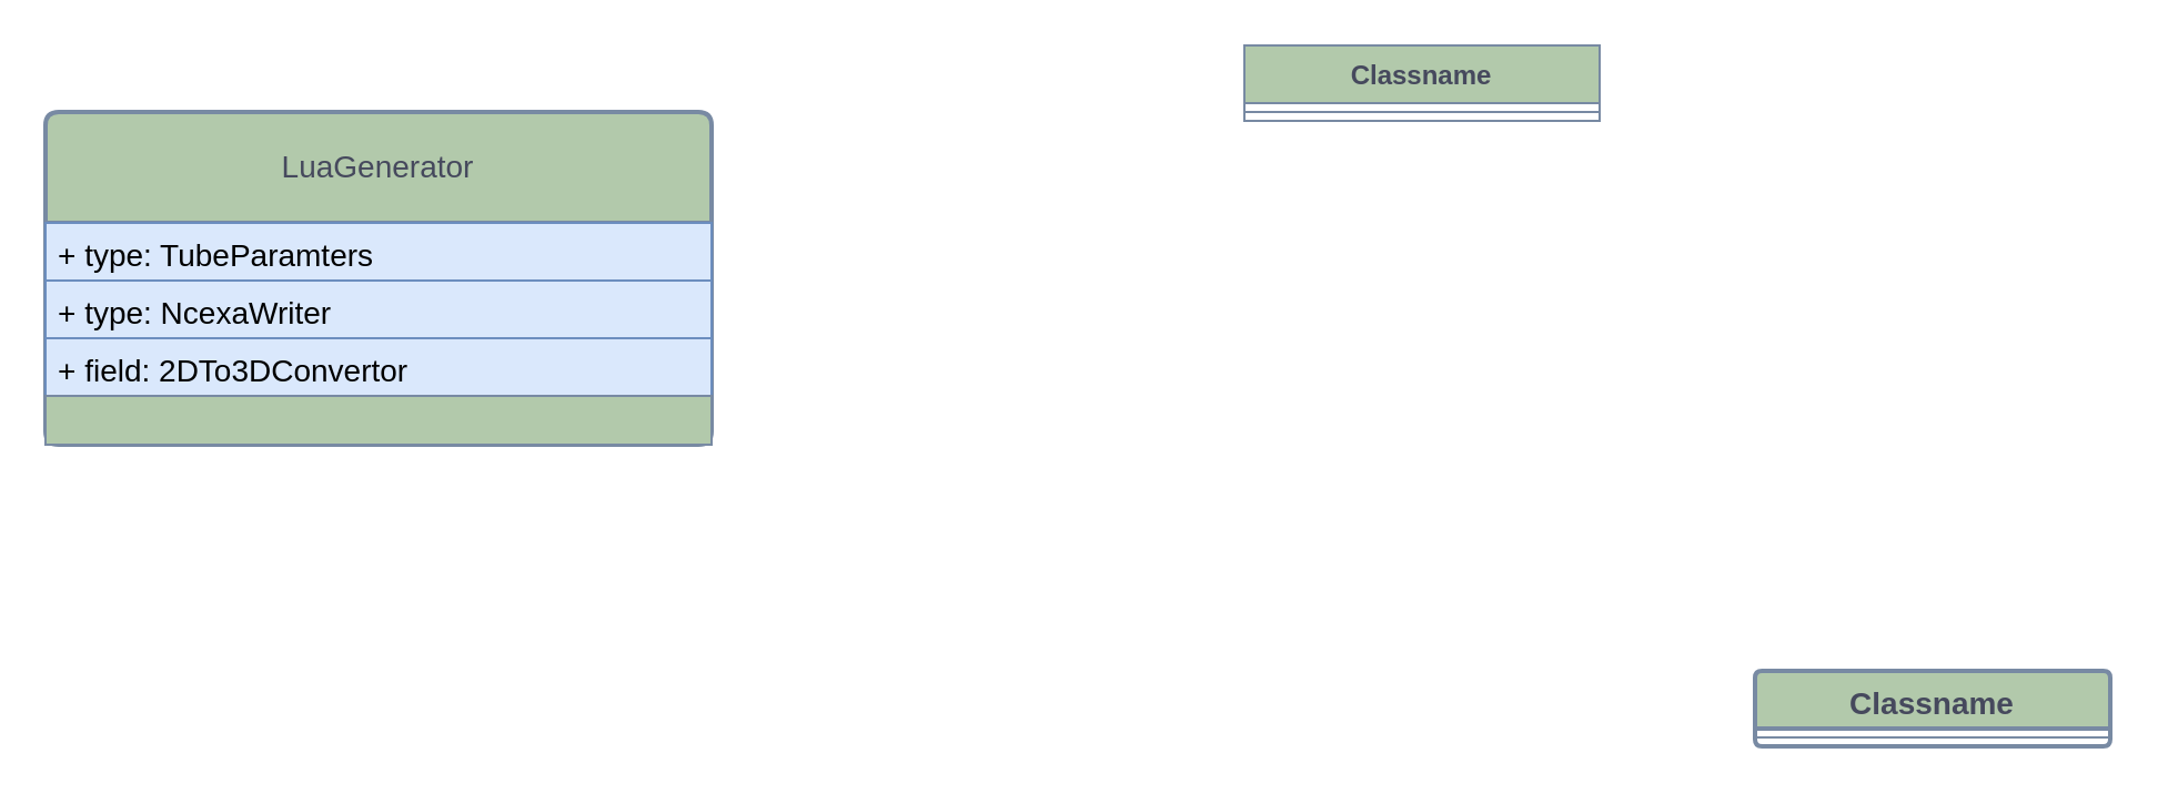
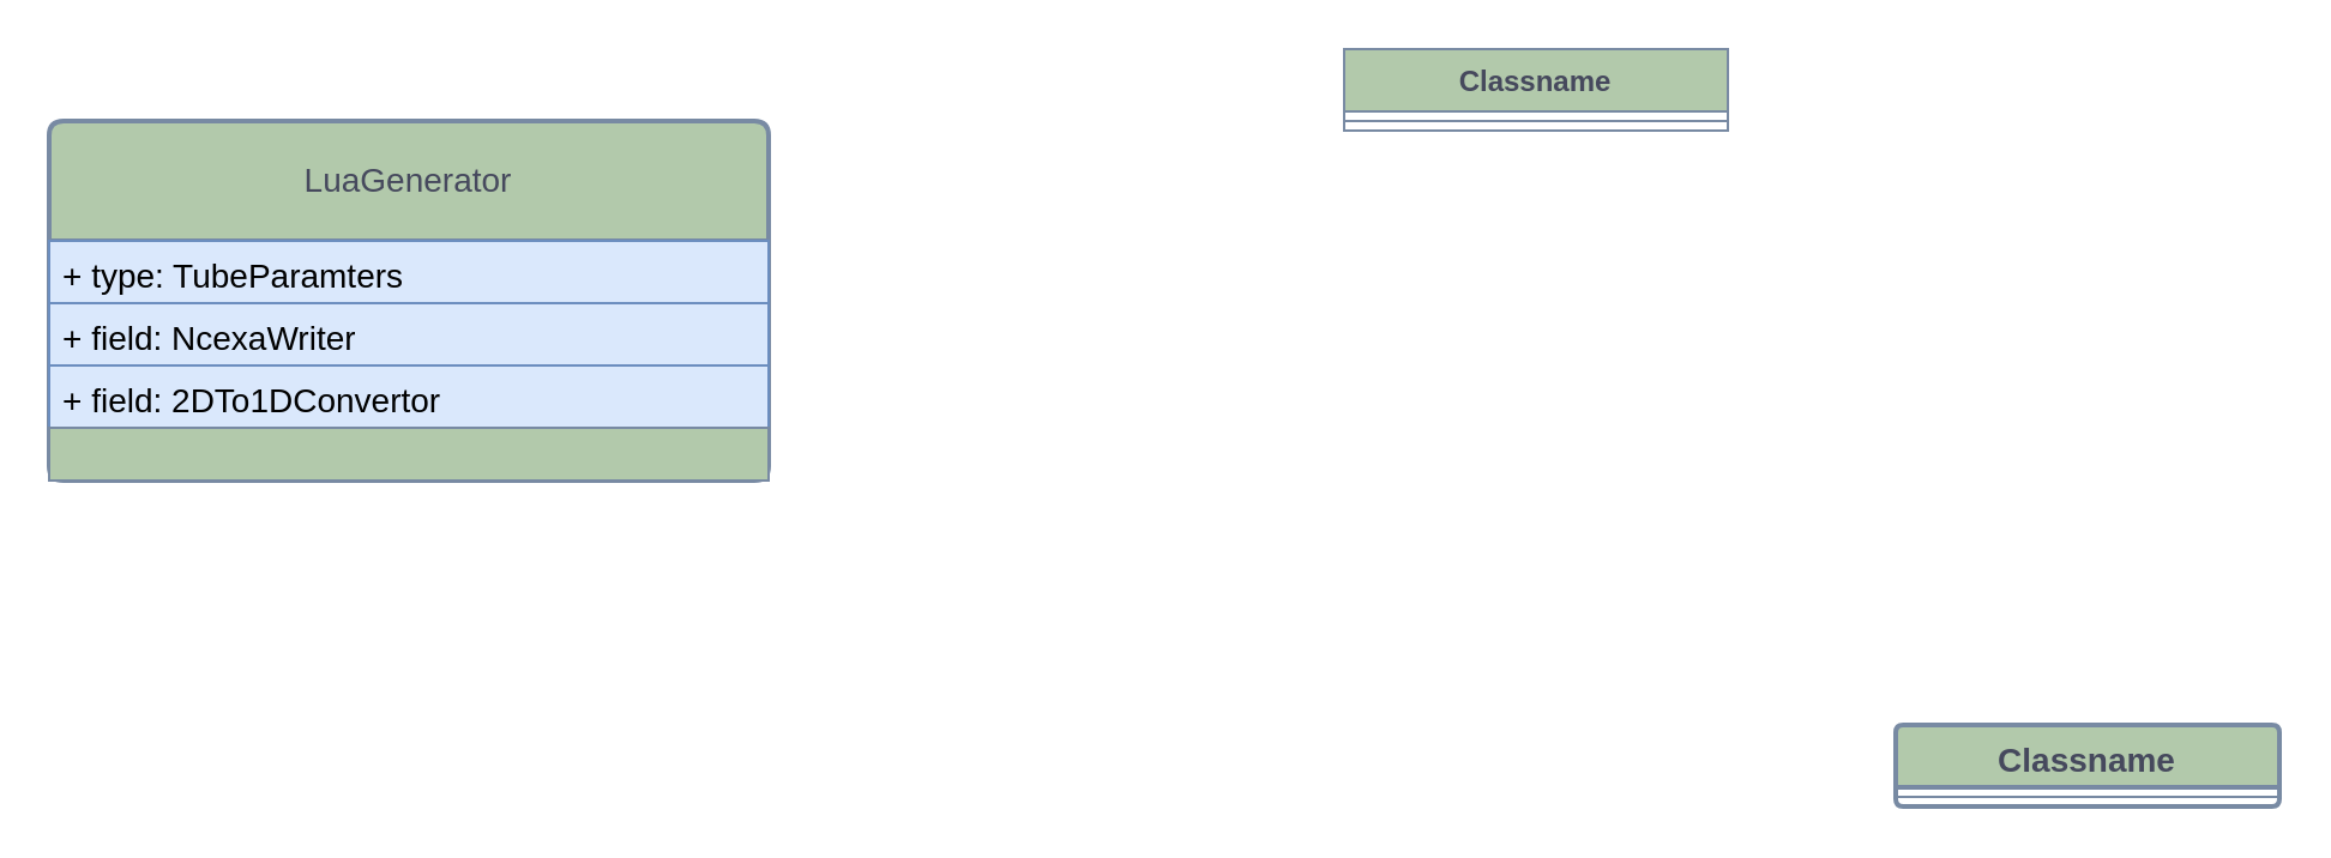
- <mxCell id="4" value="+ type: NcexaWriter" style="text;strokeColor=#6c8ebf;fillColor=#dae8fc;align=left;verticalAlign=top;spacingLeft=4;spacingRight=4;overflow=hidden;rotatable=0;points=[[0,0.5],[1,0.5]];portConstraint=eastwest;whiteSpace=wrap;html=1;fontFamily=Helvetica;fontSize=14;fontStyle=0;labelBackgroundColor=none;" vertex="1" parent="2"><mxGeometry y="76" width="300" height="26" as="geometry" /></mxCell>
+ <mxCell id="4" value="+ field: NcexaWriter" style="text;strokeColor=#6c8ebf;fillColor=#dae8fc;align=left;verticalAlign=top;spacingLeft=4;spacingRight=4;overflow=hidden;rotatable=0;points=[[0,0.5],[1,0.5]];portConstraint=eastwest;whiteSpace=wrap;html=1;fontFamily=Helvetica;fontSize=14;fontStyle=0;labelBackgroundColor=none;" vertex="1" parent="2"><mxGeometry y="76" width="300" height="26" as="geometry" /></mxCell>
- <mxCell id="5" value="+ field: 2DTo3DConvertor" style="text;strokeColor=#6c8ebf;fillColor=#dae8fc;align=left;verticalAlign=top;spacingLeft=4;spacingRight=4;overflow=hidden;rotatable=0;points=[[0,0.5],[1,0.5]];portConstraint=eastwest;whiteSpace=wrap;html=1;fontFamily=Helvetica;fontSize=14;fontStyle=0;labelBackgroundColor=none;" vertex="1" parent="2"><mxGeometry y="102" width="300" height="26" as="geometry" /></mxCell>
+ <mxCell id="5" value="+ field: 2DTo1DConvertor" style="text;strokeColor=#6c8ebf;fillColor=#dae8fc;align=left;verticalAlign=top;spacingLeft=4;spacingRight=4;overflow=hidden;rotatable=0;points=[[0,0.5],[1,0.5]];portConstraint=eastwest;whiteSpace=wrap;html=1;fontFamily=Helvetica;fontSize=14;fontStyle=0;labelBackgroundColor=none;" vertex="1" parent="2"><mxGeometry y="102" width="300" height="26" as="geometry" /></mxCell>
